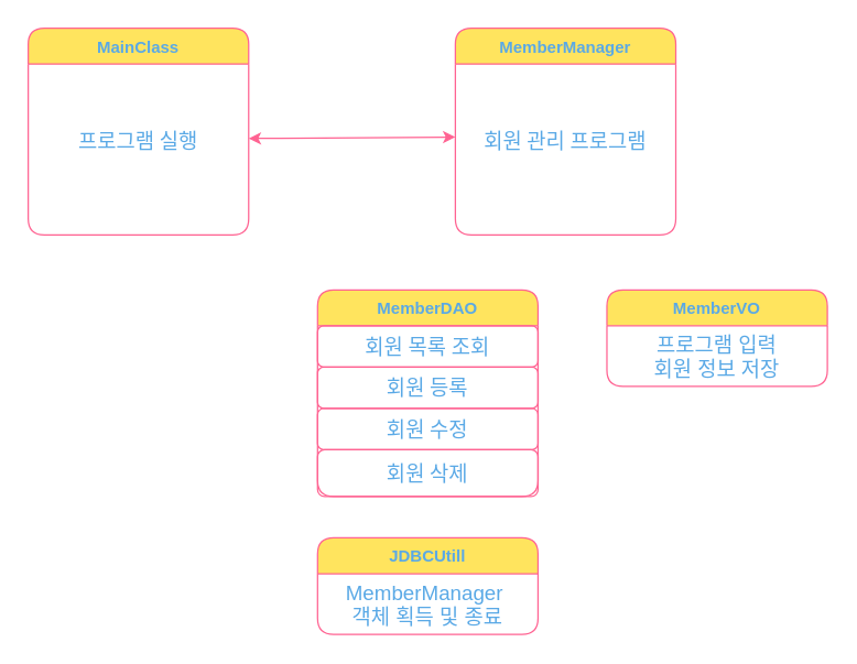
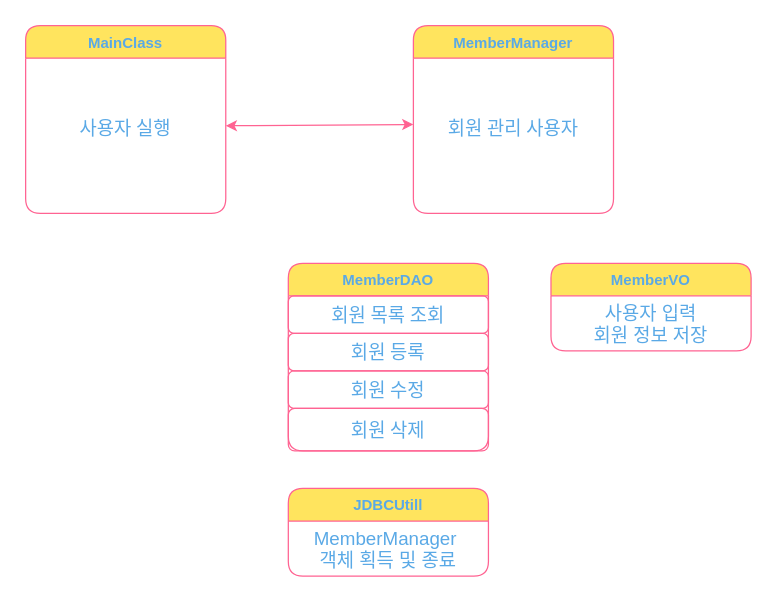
- <mxCell id="12" value="프로그램 실행" style="text;align=center;verticalAlign=middle;spacingLeft=4;spacingRight=4;overflow=hidden;rotatable=0;points=[[0,0.5],[1,0.5]];portConstraint=eastwest;fontColor=#5AA9E6;rounded=1;fontStyle=0;fontSize=15;fontFamily=Comic Sans MS;" parent="11" vertex="1"><mxGeometry y="26" width="160" height="110" as="geometry" /></mxCell>
+ <mxCell id="12" value="사용자 실행" style="text;align=center;verticalAlign=middle;spacingLeft=4;spacingRight=4;overflow=hidden;rotatable=0;points=[[0,0.5],[1,0.5]];portConstraint=eastwest;fontColor=#5AA9E6;rounded=1;fontStyle=0;fontSize=15;fontFamily=Comic Sans MS;" parent="11" vertex="1"><mxGeometry y="26" width="160" height="110" as="geometry" /></mxCell>
- <mxCell id="3" value="회원 관리 프로그램" style="text;align=center;verticalAlign=middle;spacingLeft=4;spacingRight=4;overflow=hidden;rotatable=0;points=[[0,0.5],[1,0.5]];portConstraint=eastwest;fontColor=#5AA9E6;rounded=1;fontStyle=0;fontSize=15;fontFamily=Comic Sans MS;" vertex="1" parent="2"><mxGeometry y="26" width="160" height="110" as="geometry" /></mxCell>
+ <mxCell id="3" value="회원 관리 사용자" style="text;align=center;verticalAlign=middle;spacingLeft=4;spacingRight=4;overflow=hidden;rotatable=0;points=[[0,0.5],[1,0.5]];portConstraint=eastwest;fontColor=#5AA9E6;rounded=1;fontStyle=0;fontSize=15;fontFamily=Comic Sans MS;" vertex="1" parent="2"><mxGeometry y="26" width="160" height="110" as="geometry" /></mxCell>
- <mxCell id="10" value="프로그램 입력 &#10;회원 정보 저장" style="text;align=center;verticalAlign=middle;spacingLeft=4;spacingRight=4;overflow=hidden;rotatable=0;points=[[0,0.5],[1,0.5]];portConstraint=eastwest;fontColor=#5AA9E6;rounded=1;fontSize=15;" parent="9" vertex="1"><mxGeometry y="26" width="160" height="44" as="geometry" /></mxCell>
+ <mxCell id="10" value="사용자 입력 &#10;회원 정보 저장" style="text;align=center;verticalAlign=middle;spacingLeft=4;spacingRight=4;overflow=hidden;rotatable=0;points=[[0,0.5],[1,0.5]];portConstraint=eastwest;fontColor=#5AA9E6;rounded=1;fontSize=15;" parent="9" vertex="1"><mxGeometry y="26" width="160" height="44" as="geometry" /></mxCell>
